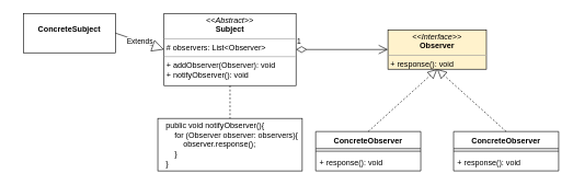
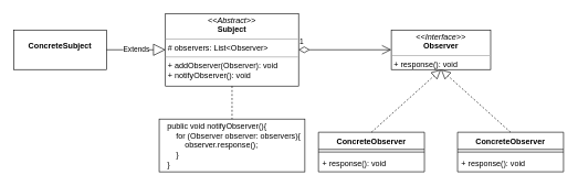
- <mxCell id="15" value="&lt;p style=&quot;margin: 0px ; margin-top: 4px ; text-align: center&quot;&gt;&lt;br&gt;&lt;b&gt;ConcreteSubject&lt;/b&gt;&lt;/p&gt;" style="verticalAlign=top;align=left;overflow=fill;fontSize=12;fontFamily=Helvetica;html=1;" vertex="1" parent="1"><mxGeometry x="35" y="20" width="140" height="60" as="geometry" /></mxCell>
+ <mxCell id="15" value="&lt;p style=&quot;margin: 0px ; margin-top: 4px ; text-align: center&quot;&gt;&lt;br&gt;&lt;b&gt;ConcreteSubject&lt;/b&gt;&lt;/p&gt;" style="verticalAlign=top;align=left;overflow=fill;fontSize=12;fontFamily=Helvetica;html=1;" vertex="1" parent="1"><mxGeometry x="20" y="45" width="140" height="60" as="geometry" /></mxCell>
- <mxCell id="6" value="&lt;p style=&quot;margin: 0px ; margin-top: 4px ; text-align: center&quot;&gt;&lt;i&gt;&amp;lt;&amp;lt;Interface&amp;gt;&amp;gt;&lt;/i&gt;&lt;br&gt;&lt;b&gt;Observer&lt;/b&gt;&lt;/p&gt;&lt;hr size=&quot;1&quot;&gt;&lt;p style=&quot;margin: 0px ; margin-left: 4px&quot;&gt;&lt;/p&gt;&lt;p style=&quot;margin: 0px ; margin-left: 4px&quot;&gt;+ response(): void&lt;br&gt;&lt;/p&gt;" style="verticalAlign=top;align=left;overflow=fill;fontSize=12;fontFamily=Helvetica;html=1;fillColor=#fff2cc;" parent="1" vertex="1"><mxGeometry x="590" y="45" width="150" height="60" as="geometry" /></mxCell>
+ <mxCell id="6" value="&lt;p style=&quot;margin: 0px ; margin-top: 4px ; text-align: center&quot;&gt;&lt;i&gt;&amp;lt;&amp;lt;Interface&amp;gt;&amp;gt;&lt;/i&gt;&lt;br&gt;&lt;b&gt;Observer&lt;/b&gt;&lt;/p&gt;&lt;hr size=&quot;1&quot;&gt;&lt;p style=&quot;margin: 0px ; margin-left: 4px&quot;&gt;&lt;/p&gt;&lt;p style=&quot;margin: 0px ; margin-left: 4px&quot;&gt;+ response(): void&lt;br&gt;&lt;/p&gt;" style="verticalAlign=top;align=left;overflow=fill;fontSize=12;fontFamily=Helvetica;html=1;" parent="1" vertex="1"><mxGeometry x="590" y="45" width="150" height="60" as="geometry" /></mxCell>
